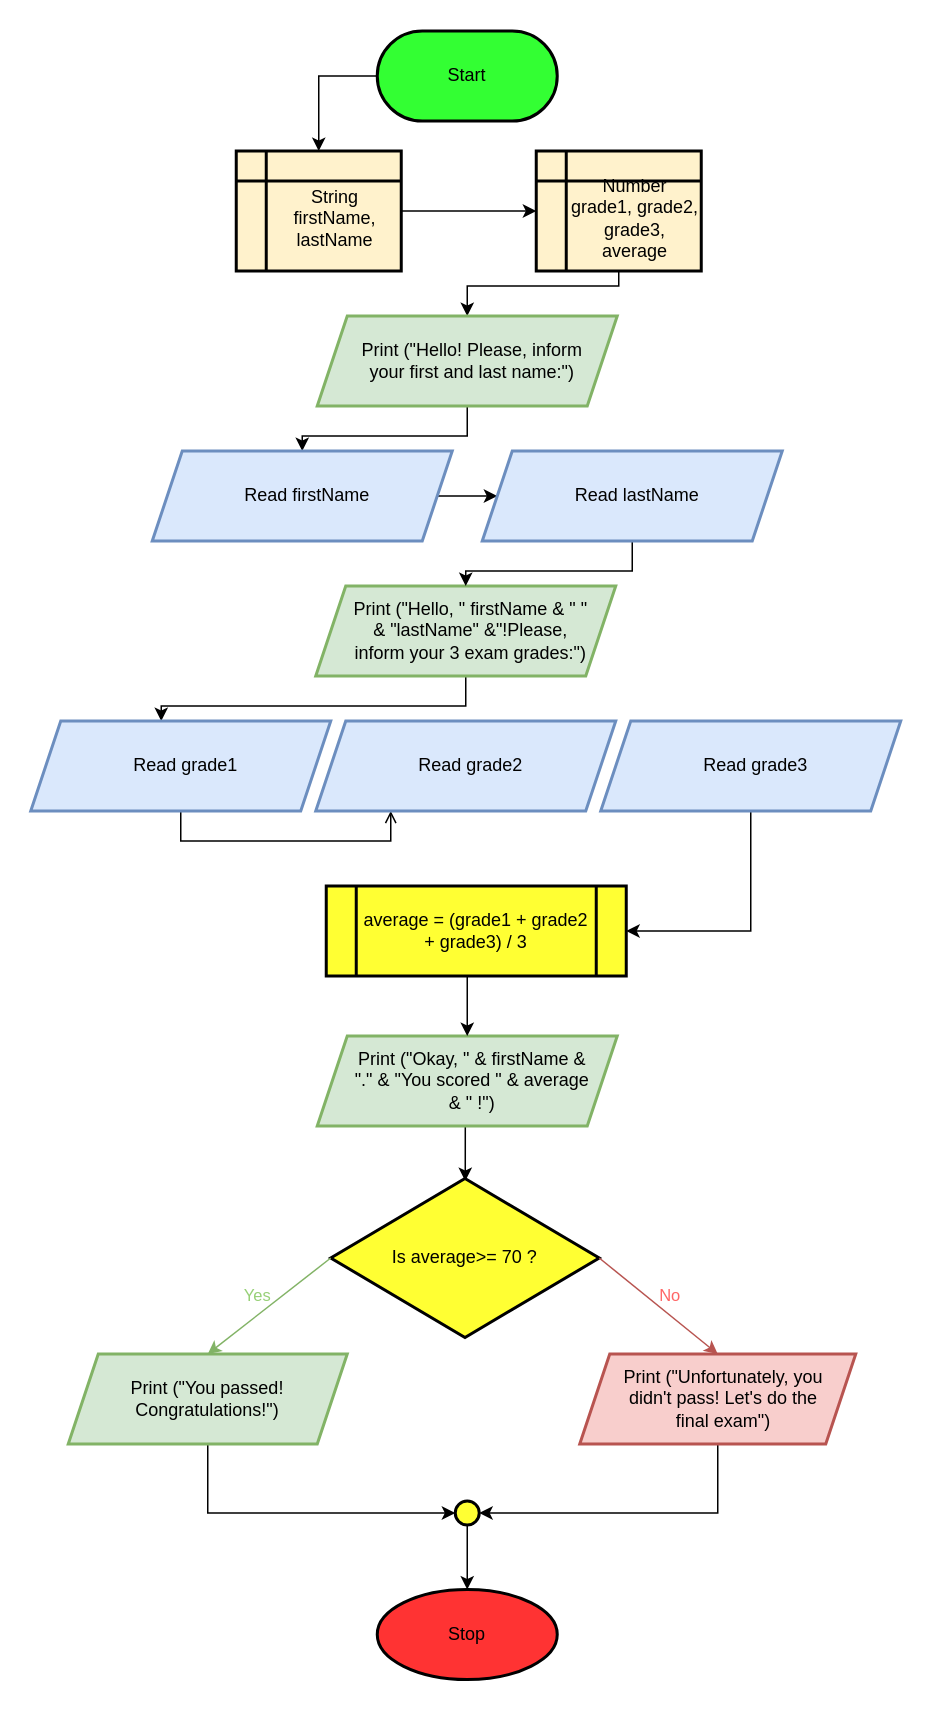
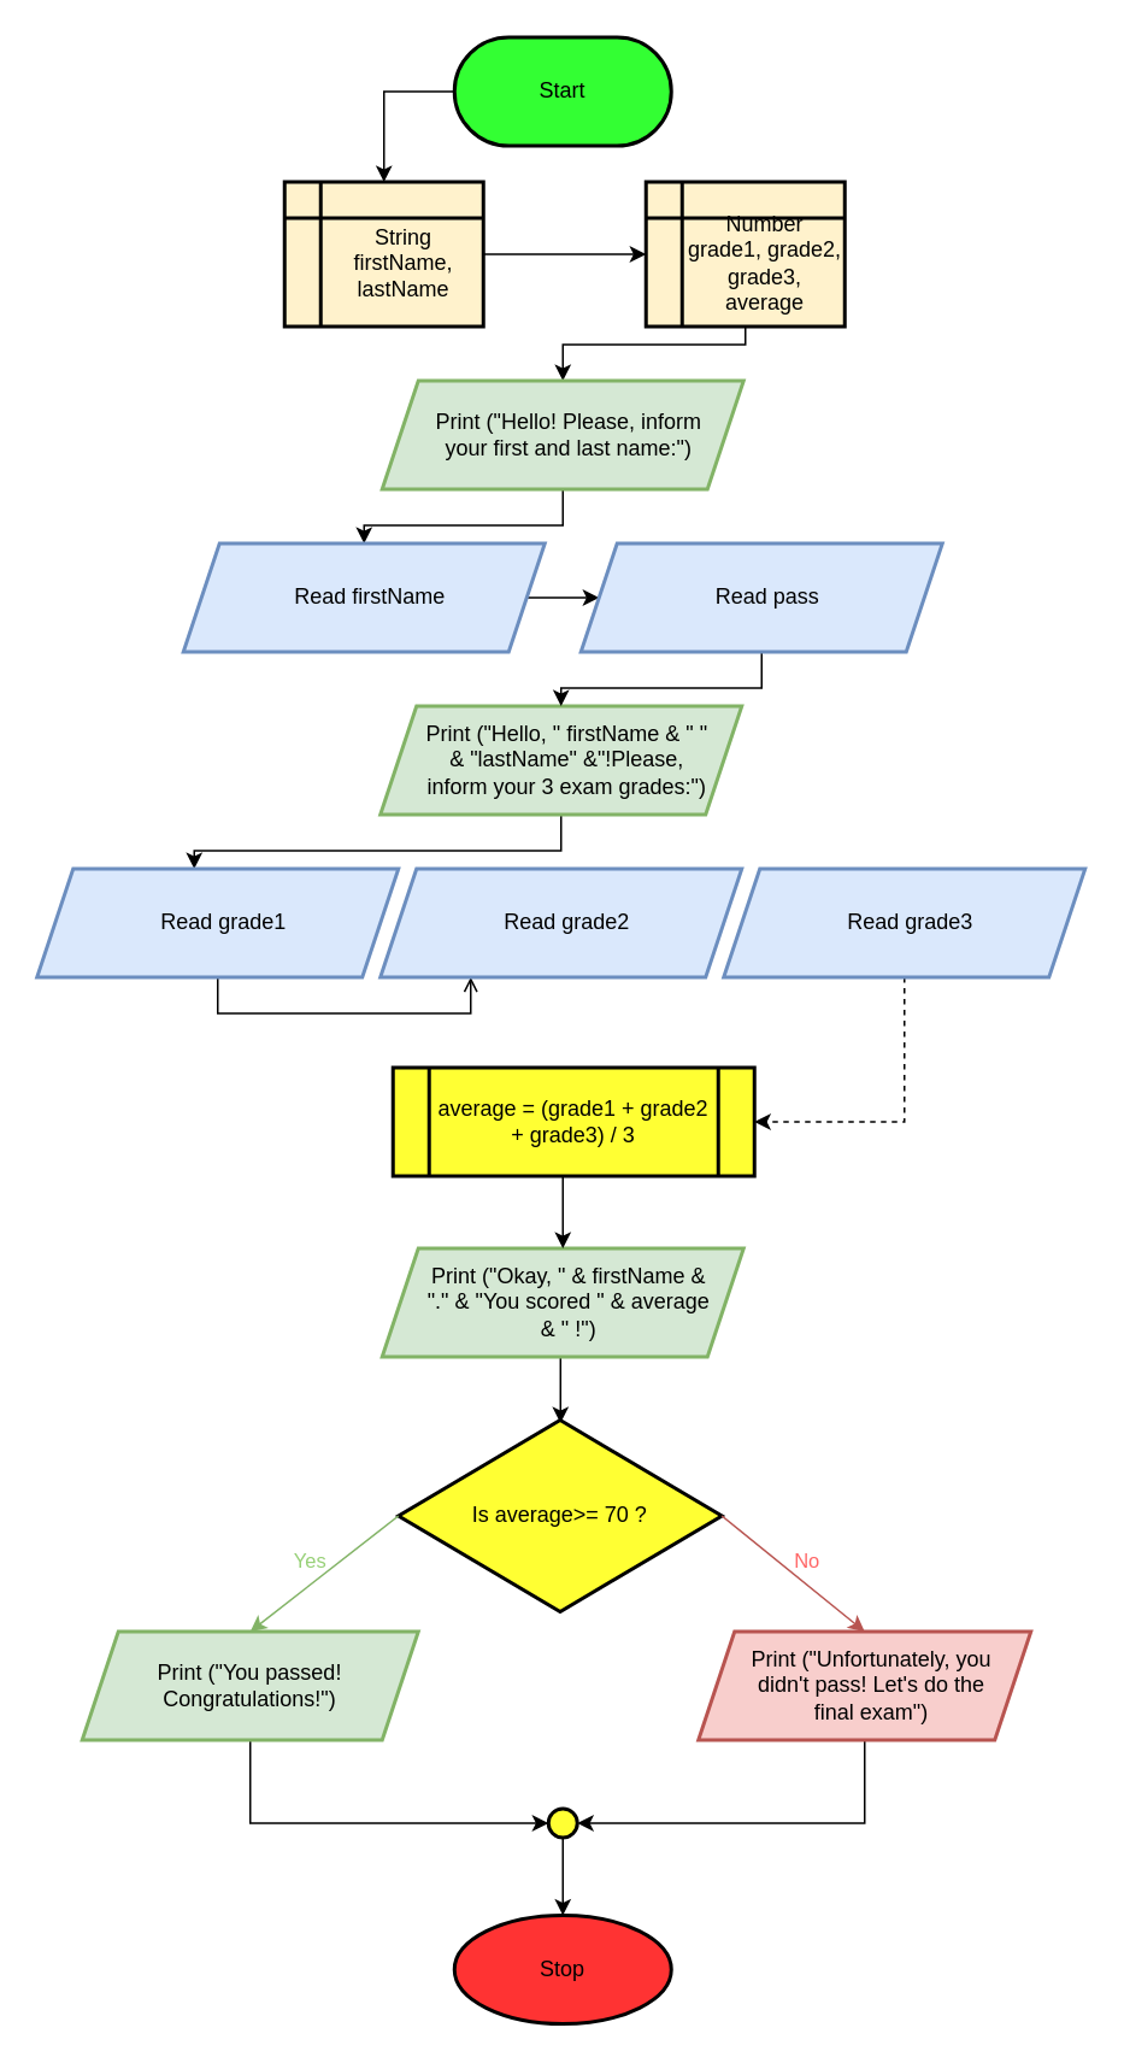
- <mxCell id="18" value="&lt;div&gt;&lt;span&gt;Read lastName&lt;/span&gt;&lt;/div&gt;" style="shape=parallelogram;perimeter=parallelogramPerimeter;whiteSpace=wrap;html=1;fixedSize=1;rounded=0;shadow=0;glass=0;labelBackgroundColor=none;sketch=0;strokeColor=#6c8ebf;strokeWidth=2;fillColor=#dae8fc;align=center;spacingLeft=20;spacingRight=13;" vertex="1" parent="1"><mxGeometry x="321" y="300" width="200" height="60" as="geometry" /></mxCell>
+ <mxCell id="18" value="&lt;div&gt;&lt;span&gt;Read pass&lt;/span&gt;&lt;/div&gt;" style="shape=parallelogram;perimeter=parallelogramPerimeter;whiteSpace=wrap;html=1;fixedSize=1;rounded=0;shadow=0;glass=0;labelBackgroundColor=none;sketch=0;strokeColor=#6c8ebf;strokeWidth=2;fillColor=#dae8fc;align=center;spacingLeft=20;spacingRight=13;" vertex="1" parent="1"><mxGeometry x="321" y="300" width="200" height="60" as="geometry" /></mxCell>
- <mxCell id="22" style="edgeStyle=orthogonalEdgeStyle;rounded=0;orthogonalLoop=1;jettySize=auto;html=1;exitX=0.5;exitY=1;exitDx=0;exitDy=0;entryX=1;entryY=0.5;entryDx=0;entryDy=0;fontColor=default;" edge="1" parent="1" source="23" target="25"><mxGeometry relative="1" as="geometry" /></mxCell>
+ <mxCell id="22" style="edgeStyle=orthogonalEdgeStyle;rounded=0;orthogonalLoop=1;jettySize=auto;html=1;exitX=0.5;exitY=1;exitDx=0;exitDy=0;entryX=1;entryY=0.5;entryDx=0;entryDy=0;fontColor=default;dashed=1;" edge="1" parent="1" source="23" target="25"><mxGeometry relative="1" as="geometry" /></mxCell>
